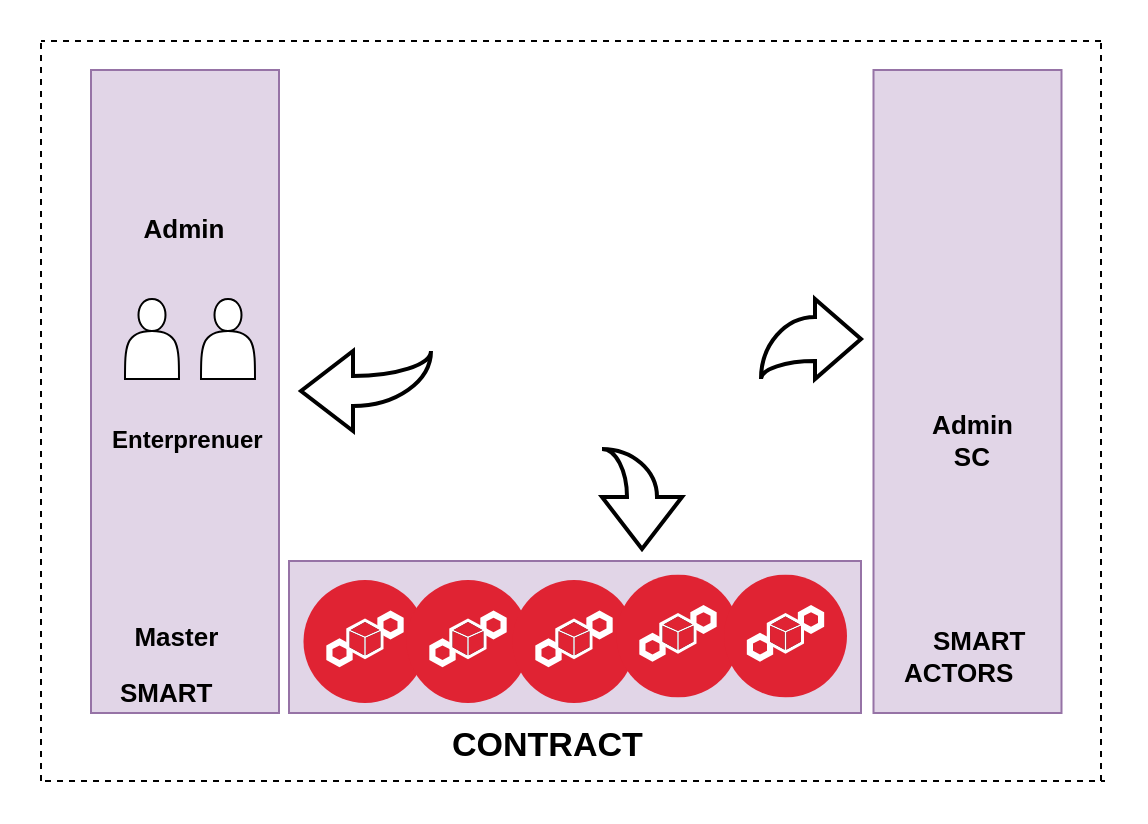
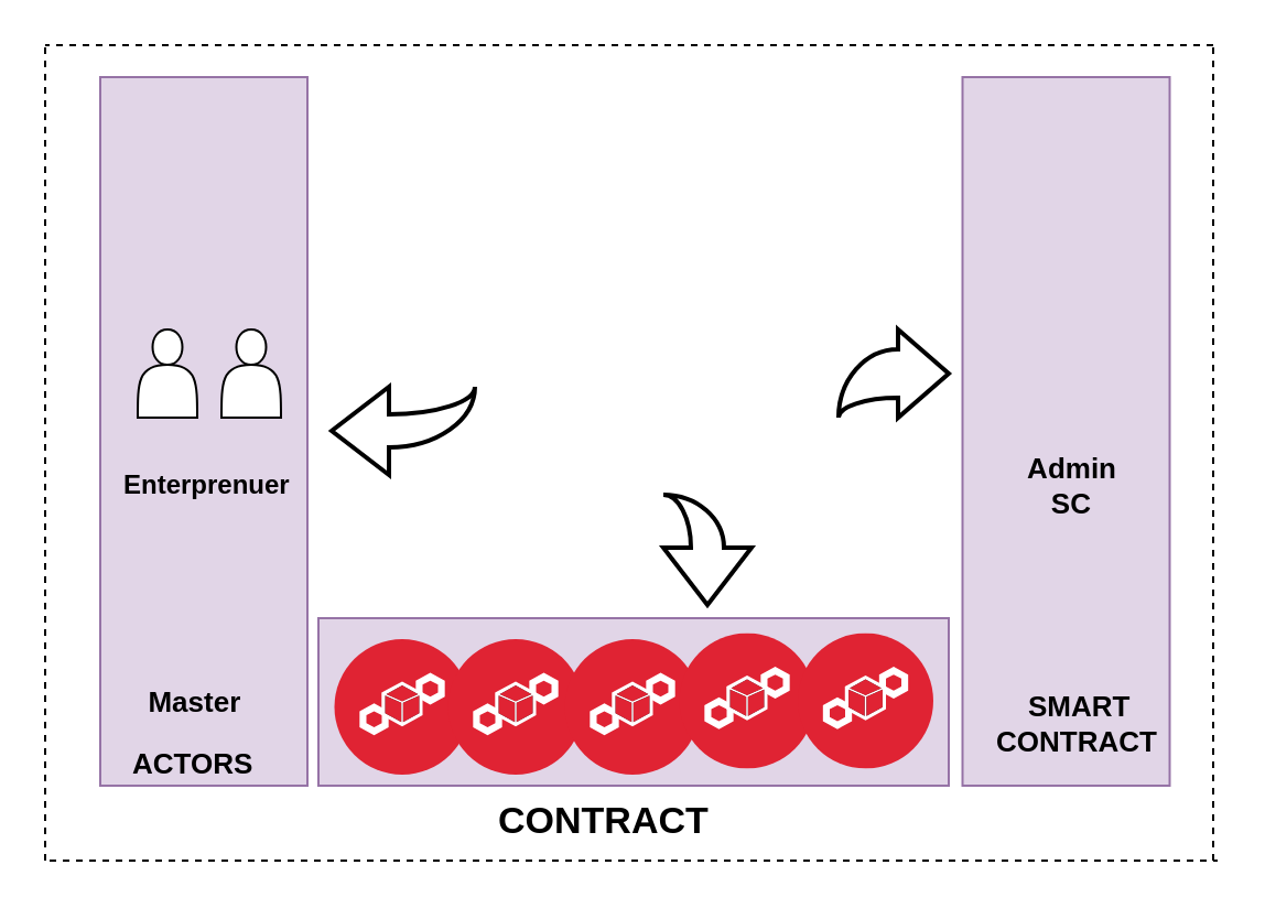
- <mxCell id="28" value="&lt;span style=&quot;font-size: 13px&quot;&gt;&lt;b&gt;&amp;nbsp; Admin&lt;/b&gt;&lt;/span&gt;" style="text;html=1;resizable=0;points=[];autosize=1;align=left;verticalAlign=top;spacingTop=-4;" parent="1" vertex="1"><mxGeometry x="63" y="103.5" width="60" height="20" as="geometry" /></mxCell>
- <mxCell id="18" value="&lt;span style=&quot;font-size: 13px&quot;&gt;&lt;b&gt;&amp;nbsp; &amp;nbsp; SMART &lt;br&gt;ACTORS&lt;/b&gt;&lt;/span&gt;" style="text;html=1;resizable=0;points=[];autosize=1;align=left;verticalAlign=top;spacingTop=-4;" parent="1" vertex="1"><mxGeometry x="449.75" y="310" width="90" height="30" as="geometry" /></mxCell>
+ <mxCell id="18" value="&lt;span style=&quot;font-size: 13px&quot;&gt;&lt;b&gt;&amp;nbsp; &amp;nbsp; SMART &lt;br&gt;CONTRACT&lt;/b&gt;&lt;/span&gt;" style="text;html=1;resizable=0;points=[];autosize=1;align=left;verticalAlign=top;spacingTop=-4;" parent="1" vertex="1"><mxGeometry x="449.75" y="310" width="90" height="30" as="geometry" /></mxCell>
- <mxCell id="17" value="&lt;b&gt;&lt;font style=&quot;font-size: 13px&quot;&gt;SMART&lt;/font&gt;&lt;/b&gt;" style="text;html=1;resizable=0;points=[];autosize=1;align=left;verticalAlign=top;spacingTop=-4;" parent="1" vertex="1"><mxGeometry x="58" y="336" width="70" height="20" as="geometry" /></mxCell>
+ <mxCell id="17" value="&lt;b&gt;&lt;font style=&quot;font-size: 13px&quot;&gt;ACTORS&lt;/font&gt;&lt;/b&gt;" style="text;html=1;resizable=0;points=[];autosize=1;align=left;verticalAlign=top;spacingTop=-4;" parent="1" vertex="1"><mxGeometry x="58" y="336" width="70" height="20" as="geometry" /></mxCell>
